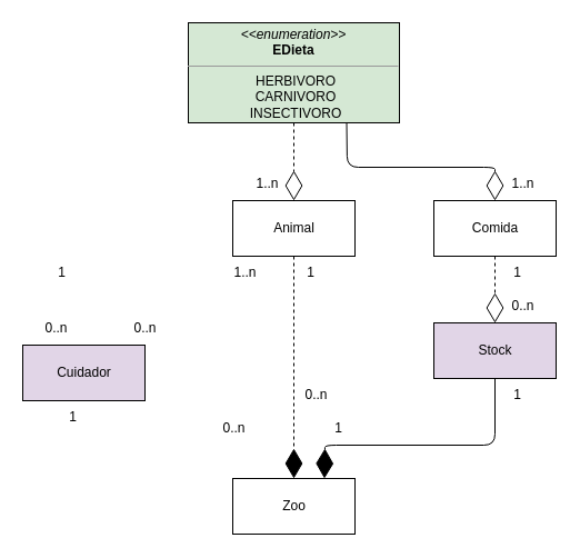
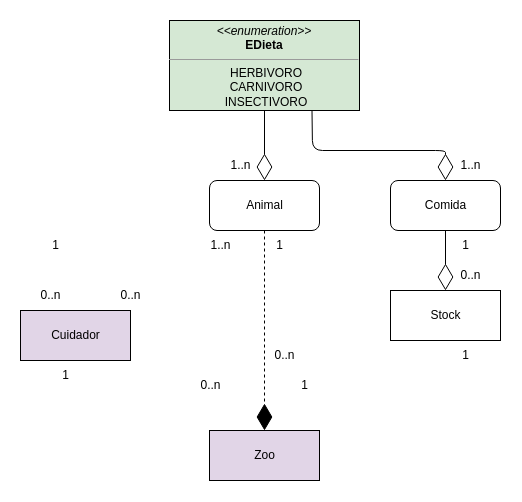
- <mxCell id="8" value="" style="endArrow=diamondThin;endFill=0;endSize=24;html=1;entryX=0.5;entryY=0;entryDx=0;entryDy=0;exitX=0.5;exitY=1;exitDx=0;exitDy=0;dashed=1;" edge="1" parent="1" source="2" target="3"><mxGeometry width="160" relative="1" as="geometry"><mxPoint x="-40" y="90" as="sourcePoint" /><mxPoint x="120" y="90" as="targetPoint" /></mxGeometry></mxCell>
+ <mxCell id="8" value="" style="endArrow=diamondThin;endFill=0;endSize=24;html=1;entryX=0.5;entryY=0;entryDx=0;entryDy=0;exitX=0.5;exitY=1;exitDx=0;exitDy=0;" edge="1" parent="1" source="2" target="3"><mxGeometry width="160" relative="1" as="geometry"><mxPoint x="-40" y="90" as="sourcePoint" /><mxPoint x="120" y="90" as="targetPoint" /></mxGeometry></mxCell>
- <mxCell id="3" value="Animal" style="html=1;" vertex="1" parent="1"><mxGeometry x="209" y="180" width="110" height="50" as="geometry" /></mxCell>
+ <mxCell id="3" value="Animal" style="html=1;rounded=1;" vertex="1" parent="1"><mxGeometry x="209" y="180" width="110" height="50" as="geometry" /></mxCell>
- <mxCell id="4" value="Comida" style="html=1;" vertex="1" parent="1"><mxGeometry x="390" y="180" width="110" height="50" as="geometry" /></mxCell>
+ <mxCell id="4" value="Comida" style="html=1;rounded=1;" vertex="1" parent="1"><mxGeometry x="390" y="180" width="110" height="50" as="geometry" /></mxCell>
- <mxCell id="10" value="" style="endArrow=diamondThin;endFill=0;endSize=24;html=1;exitX=0.5;exitY=1;exitDx=0;exitDy=0;entryX=0.5;entryY=0;entryDx=0;entryDy=0;dashed=1;" edge="1" parent="1" source="4" target="7"><mxGeometry width="160" relative="1" as="geometry"><mxPoint x="220" y="300" as="sourcePoint" /><mxPoint x="380" y="300" as="targetPoint" /></mxGeometry></mxCell>
+ <mxCell id="10" value="" style="endArrow=diamondThin;endFill=0;endSize=24;html=1;exitX=0.5;exitY=1;exitDx=0;exitDy=0;entryX=0.5;entryY=0;entryDx=0;entryDy=0;" edge="1" parent="1" source="4" target="7"><mxGeometry width="160" relative="1" as="geometry"><mxPoint x="220" y="300" as="sourcePoint" /><mxPoint x="380" y="300" as="targetPoint" /></mxGeometry></mxCell>
- <mxCell id="7" value="Stock" style="html=1;fillColor=#e1d5e7;" vertex="1" parent="1"><mxGeometry x="390" y="290" width="110" height="50" as="geometry" /></mxCell>
+ <mxCell id="7" value="Stock" style="html=1;" vertex="1" parent="1"><mxGeometry x="390" y="290" width="110" height="50" as="geometry" /></mxCell>
- <mxCell id="12" value="" style="endArrow=diamondThin;endFill=1;endSize=24;html=1;exitX=0.5;exitY=1;exitDx=0;exitDy=0;entryX=0.75;entryY=0;entryDx=0;entryDy=0;" edge="1" parent="1" source="7" target="6"><mxGeometry width="160" relative="1" as="geometry"><mxPoint x="340" y="410" as="sourcePoint" /><mxPoint x="500" y="410" as="targetPoint" /><Array as="points"><mxPoint x="445" y="400" /><mxPoint x="292" y="400" /></Array></mxGeometry></mxCell>
- <mxCell id="6" value="Zoo" style="html=1;" vertex="1" parent="1"><mxGeometry x="209" y="430" width="110" height="50" as="geometry" /></mxCell>
+ <mxCell id="6" value="Zoo" style="html=1;fillColor=#e1d5e7;" vertex="1" parent="1"><mxGeometry x="209" y="430" width="110" height="50" as="geometry" /></mxCell>
